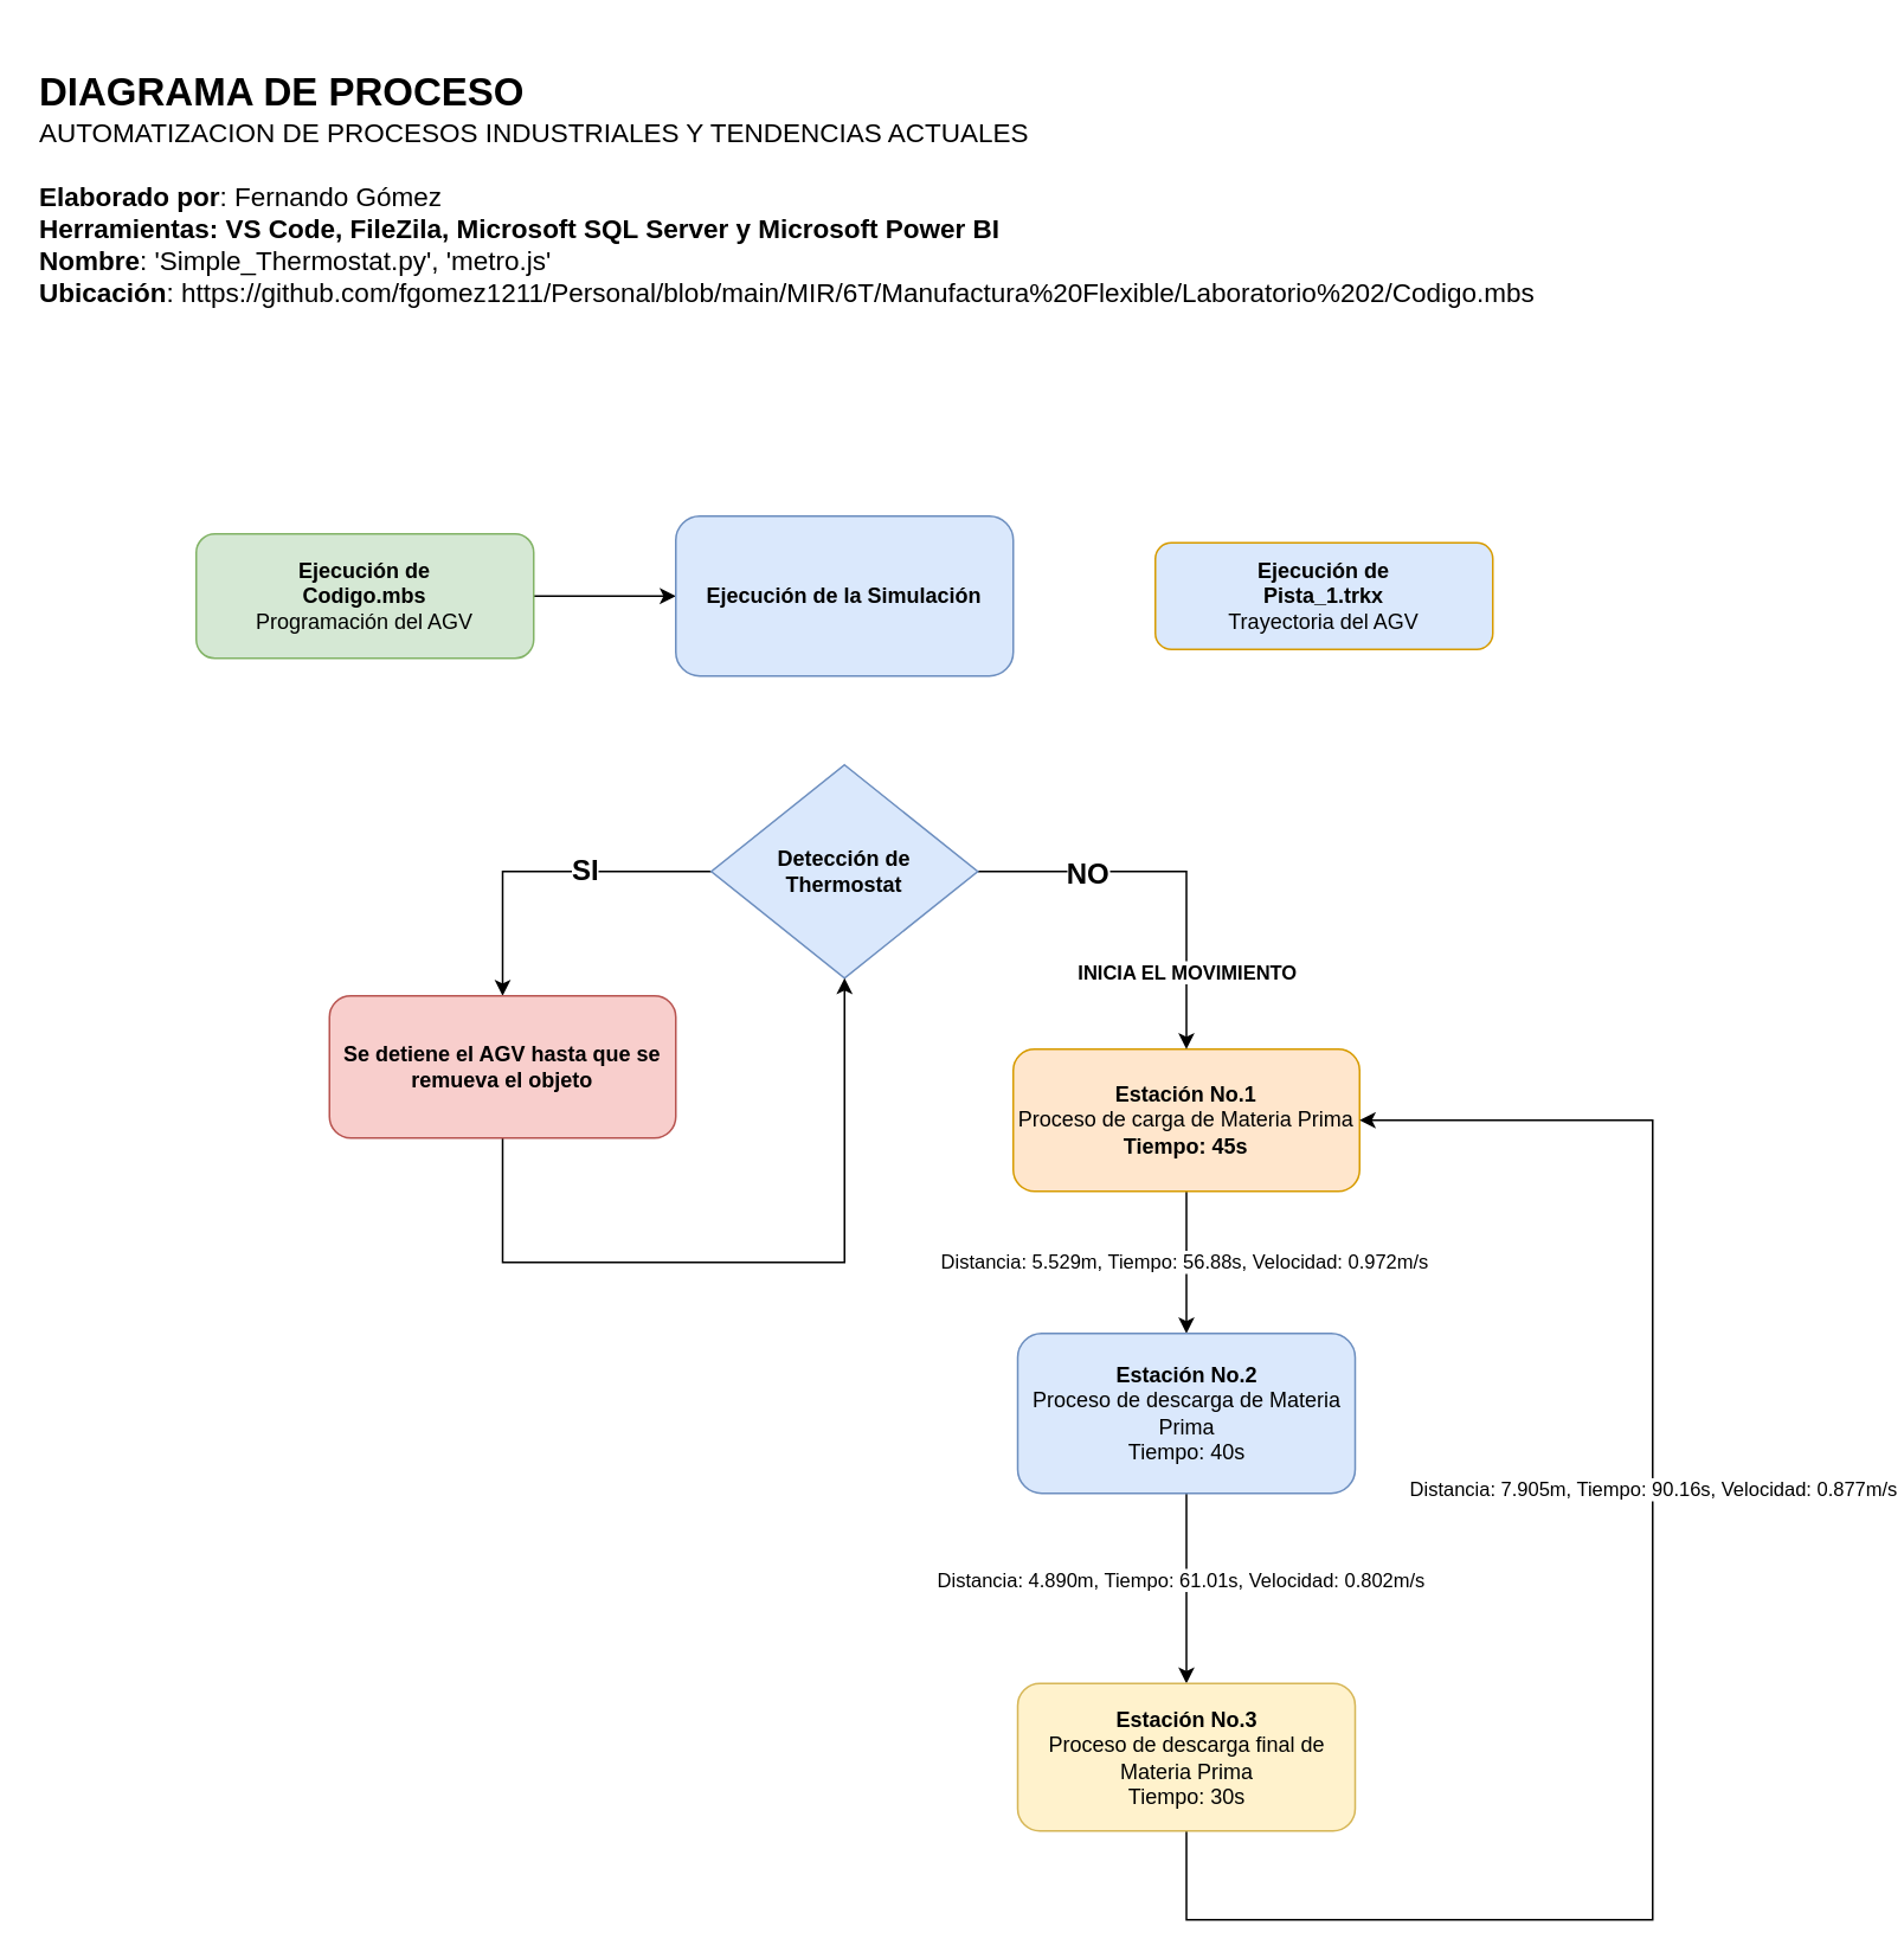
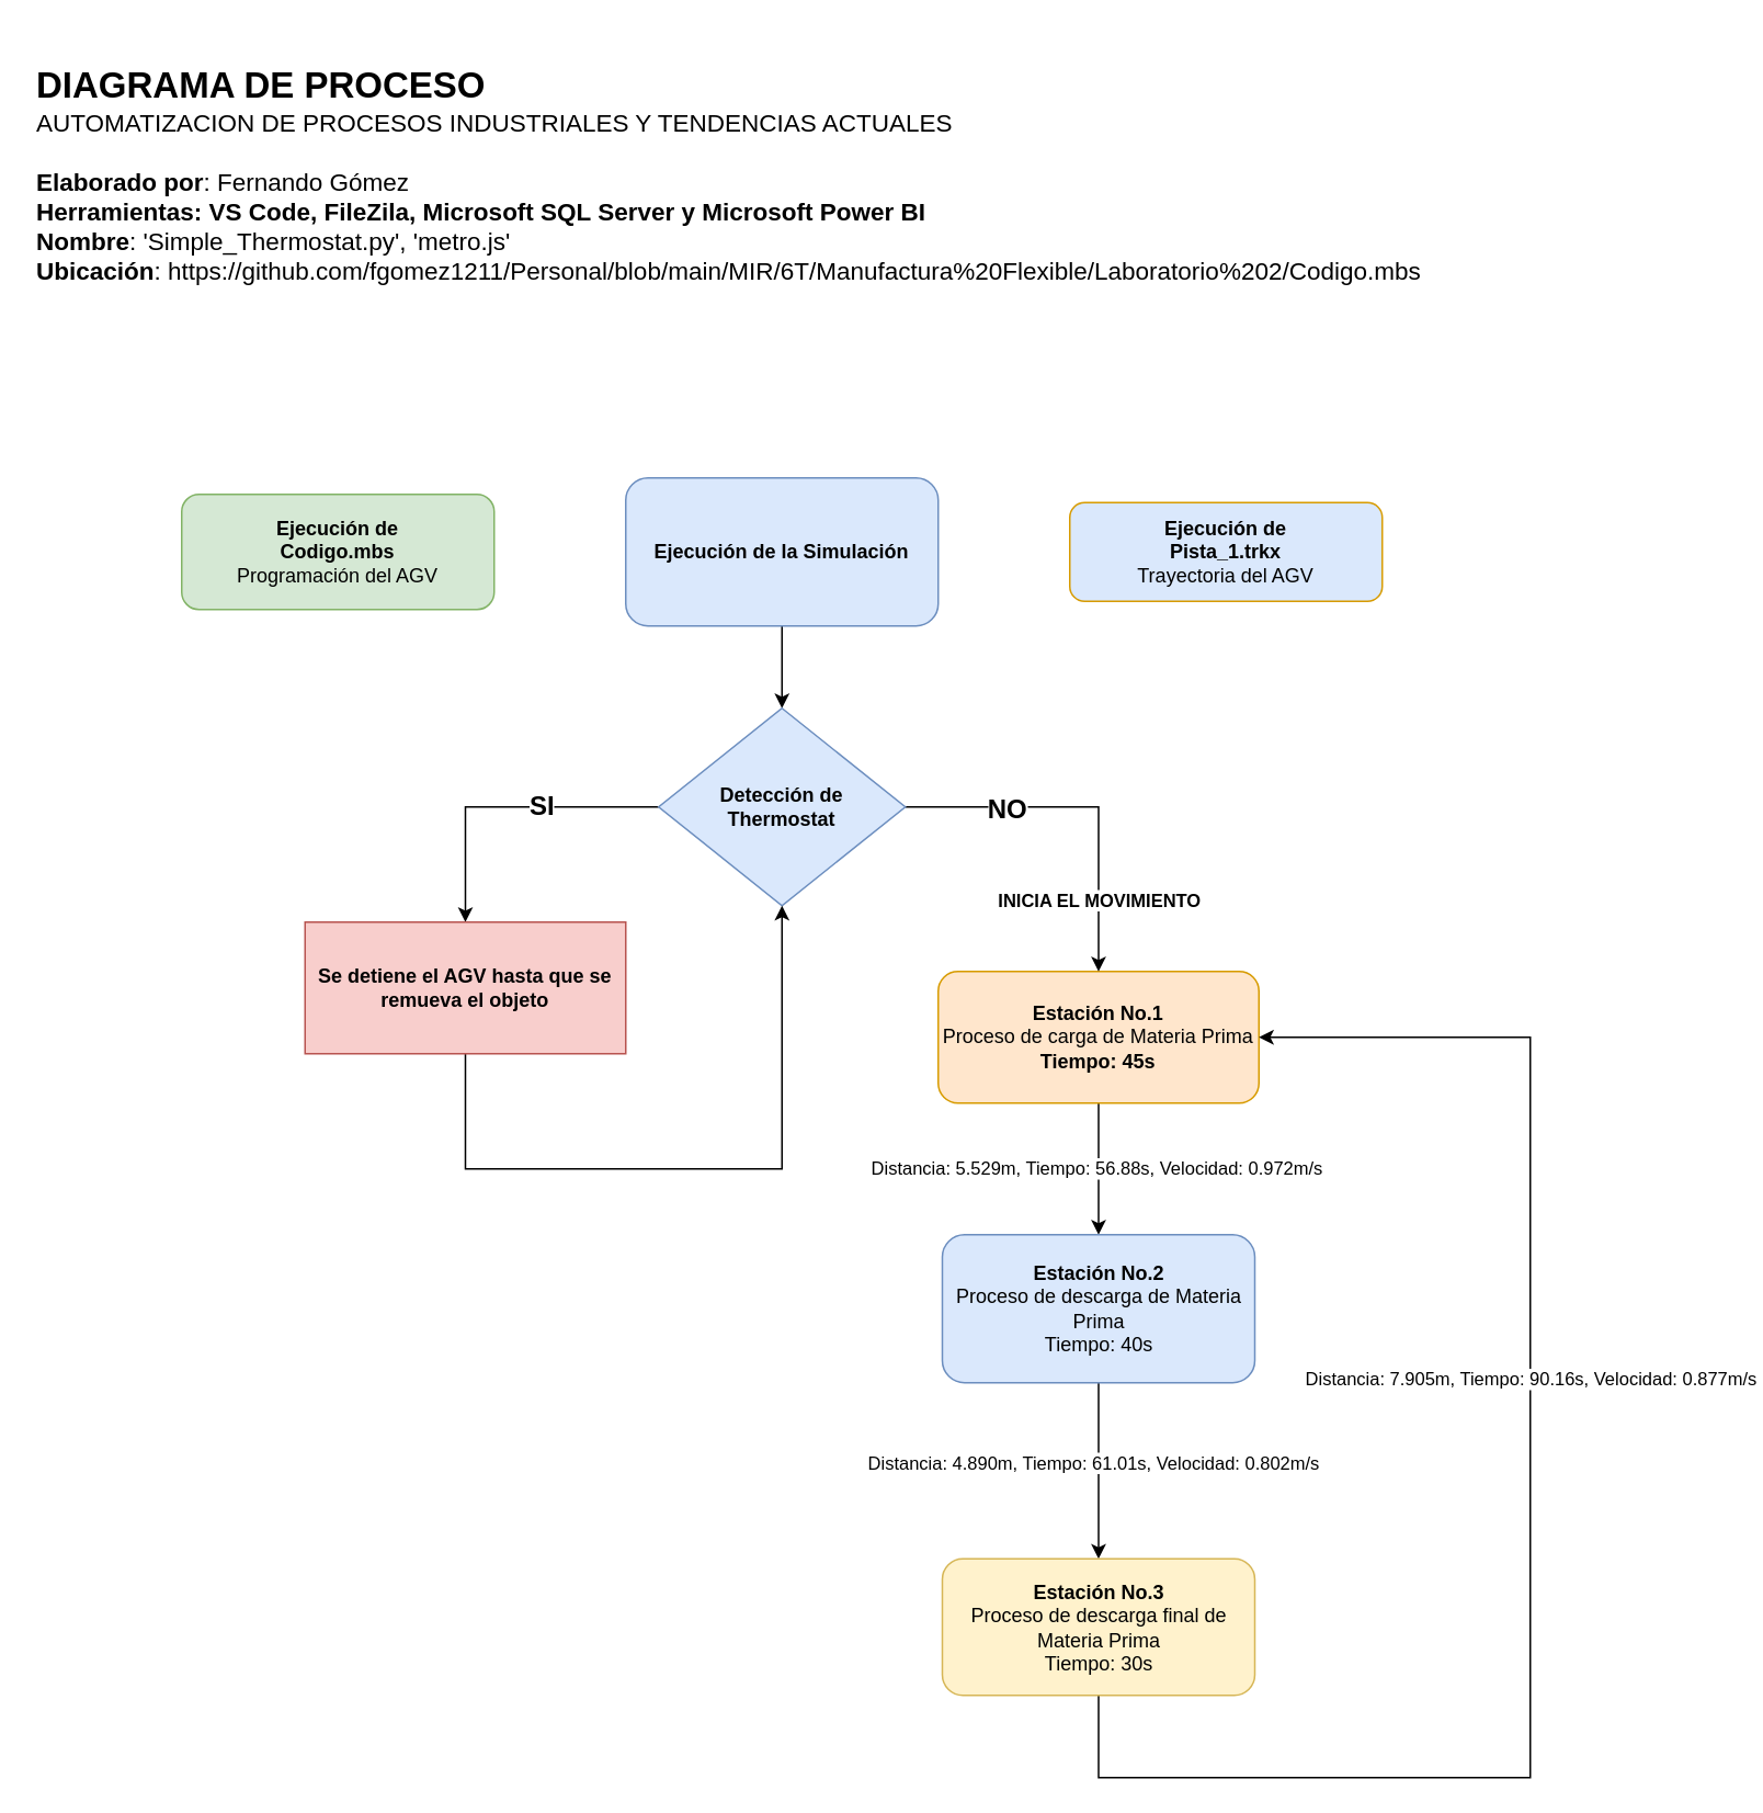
- <mxCell id="2" style="edgeStyle=orthogonalEdgeStyle;rounded=0;orthogonalLoop=1;jettySize=auto;html=1;exitX=1;exitY=0.5;exitDx=0;exitDy=0;" parent="1" source="3" target="12" edge="1"><mxGeometry relative="1" as="geometry" /></mxCell>
+ <mxCell id="11" style="edgeStyle=orthogonalEdgeStyle;rounded=0;orthogonalLoop=1;jettySize=auto;html=1;exitX=0.5;exitY=1;exitDx=0;exitDy=0;entryX=0.5;entryY=0;entryDx=0;entryDy=0;" parent="1" source="12" target="21" edge="1"><mxGeometry relative="1" as="geometry"><mxPoint x="475" y="430" as="targetPoint" /></mxGeometry></mxCell>
- <mxCell id="23" value="&lt;b&gt;Se detiene el AGV hasta que se remueva el objeto&lt;/b&gt;" style="whiteSpace=wrap;html=1;rounded=1;glass=0;strokeWidth=1;shadow=0;fillColor=#f8cecc;strokeColor=#b85450;" parent="1" vertex="1"><mxGeometry x="185" y="560" width="195" height="80" as="geometry" /></mxCell>
+ <mxCell id="23" value="&lt;b&gt;Se detiene el AGV hasta que se remueva el objeto&lt;/b&gt;" style="whiteSpace=wrap;html=1;glass=0;strokeWidth=1;shadow=0;fillColor=#f8cecc;strokeColor=#b85450;rounded=0;" parent="1" vertex="1"><mxGeometry x="185" y="560" width="195" height="80" as="geometry" /></mxCell>
